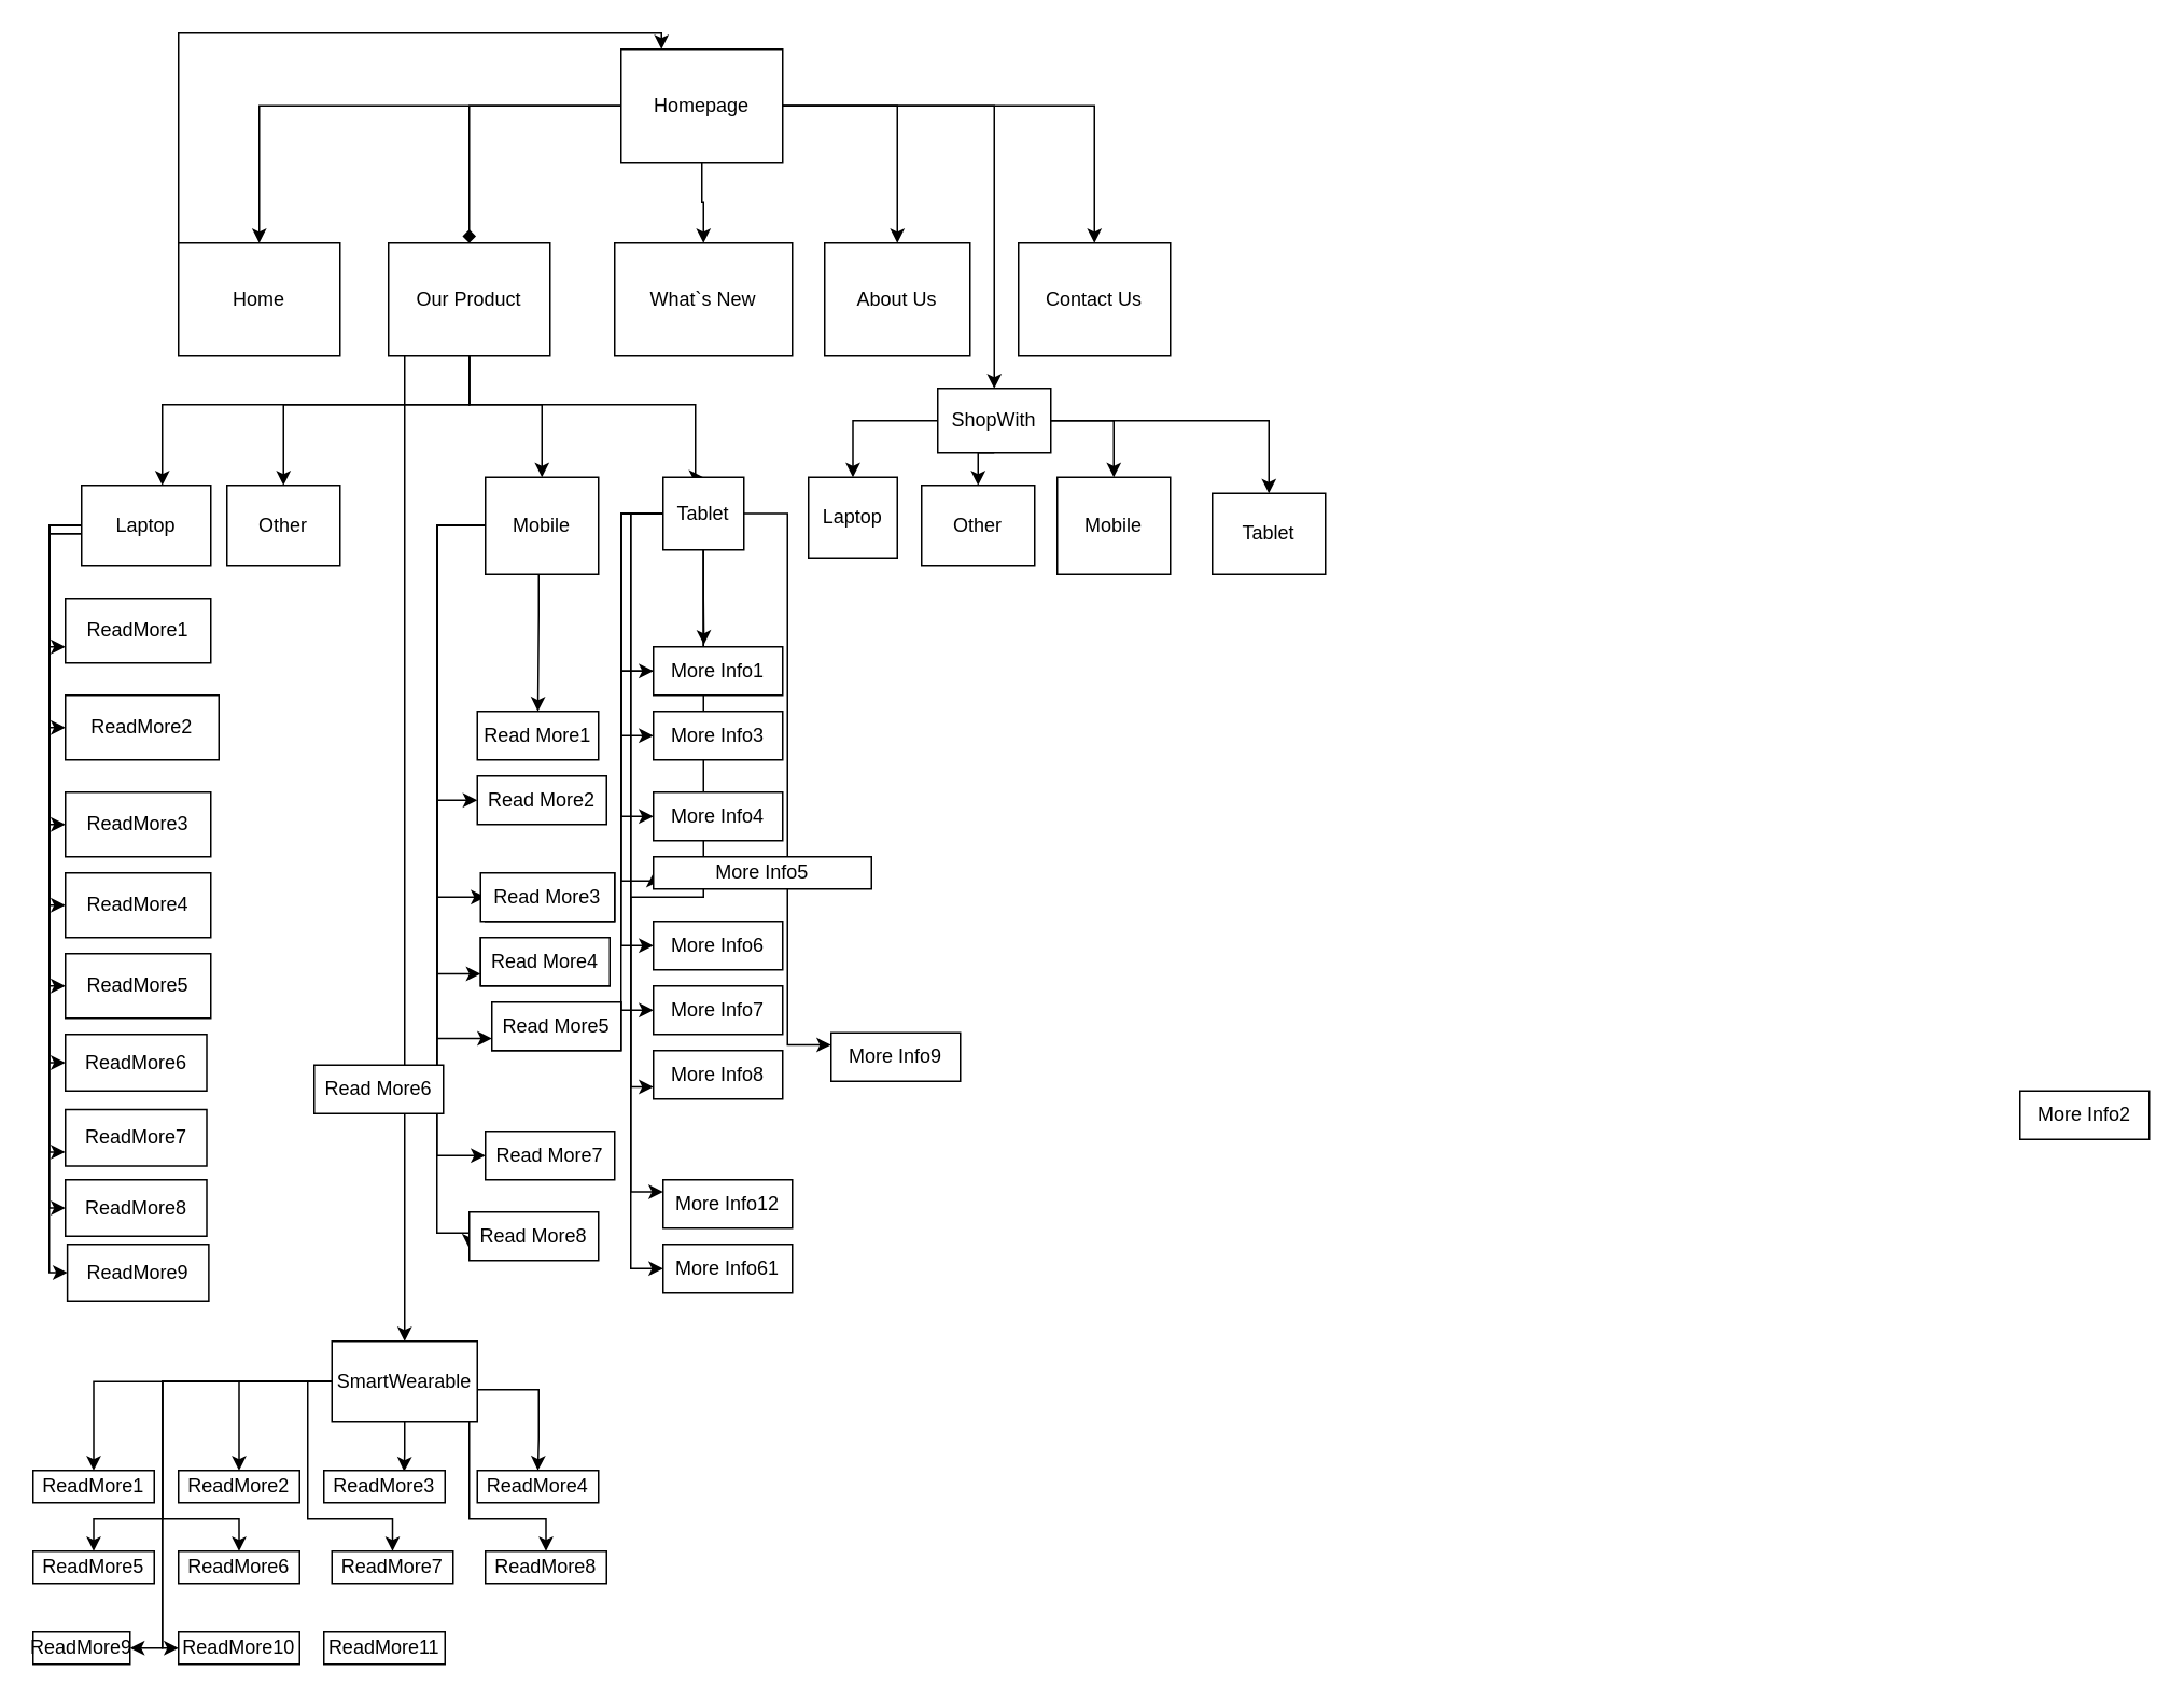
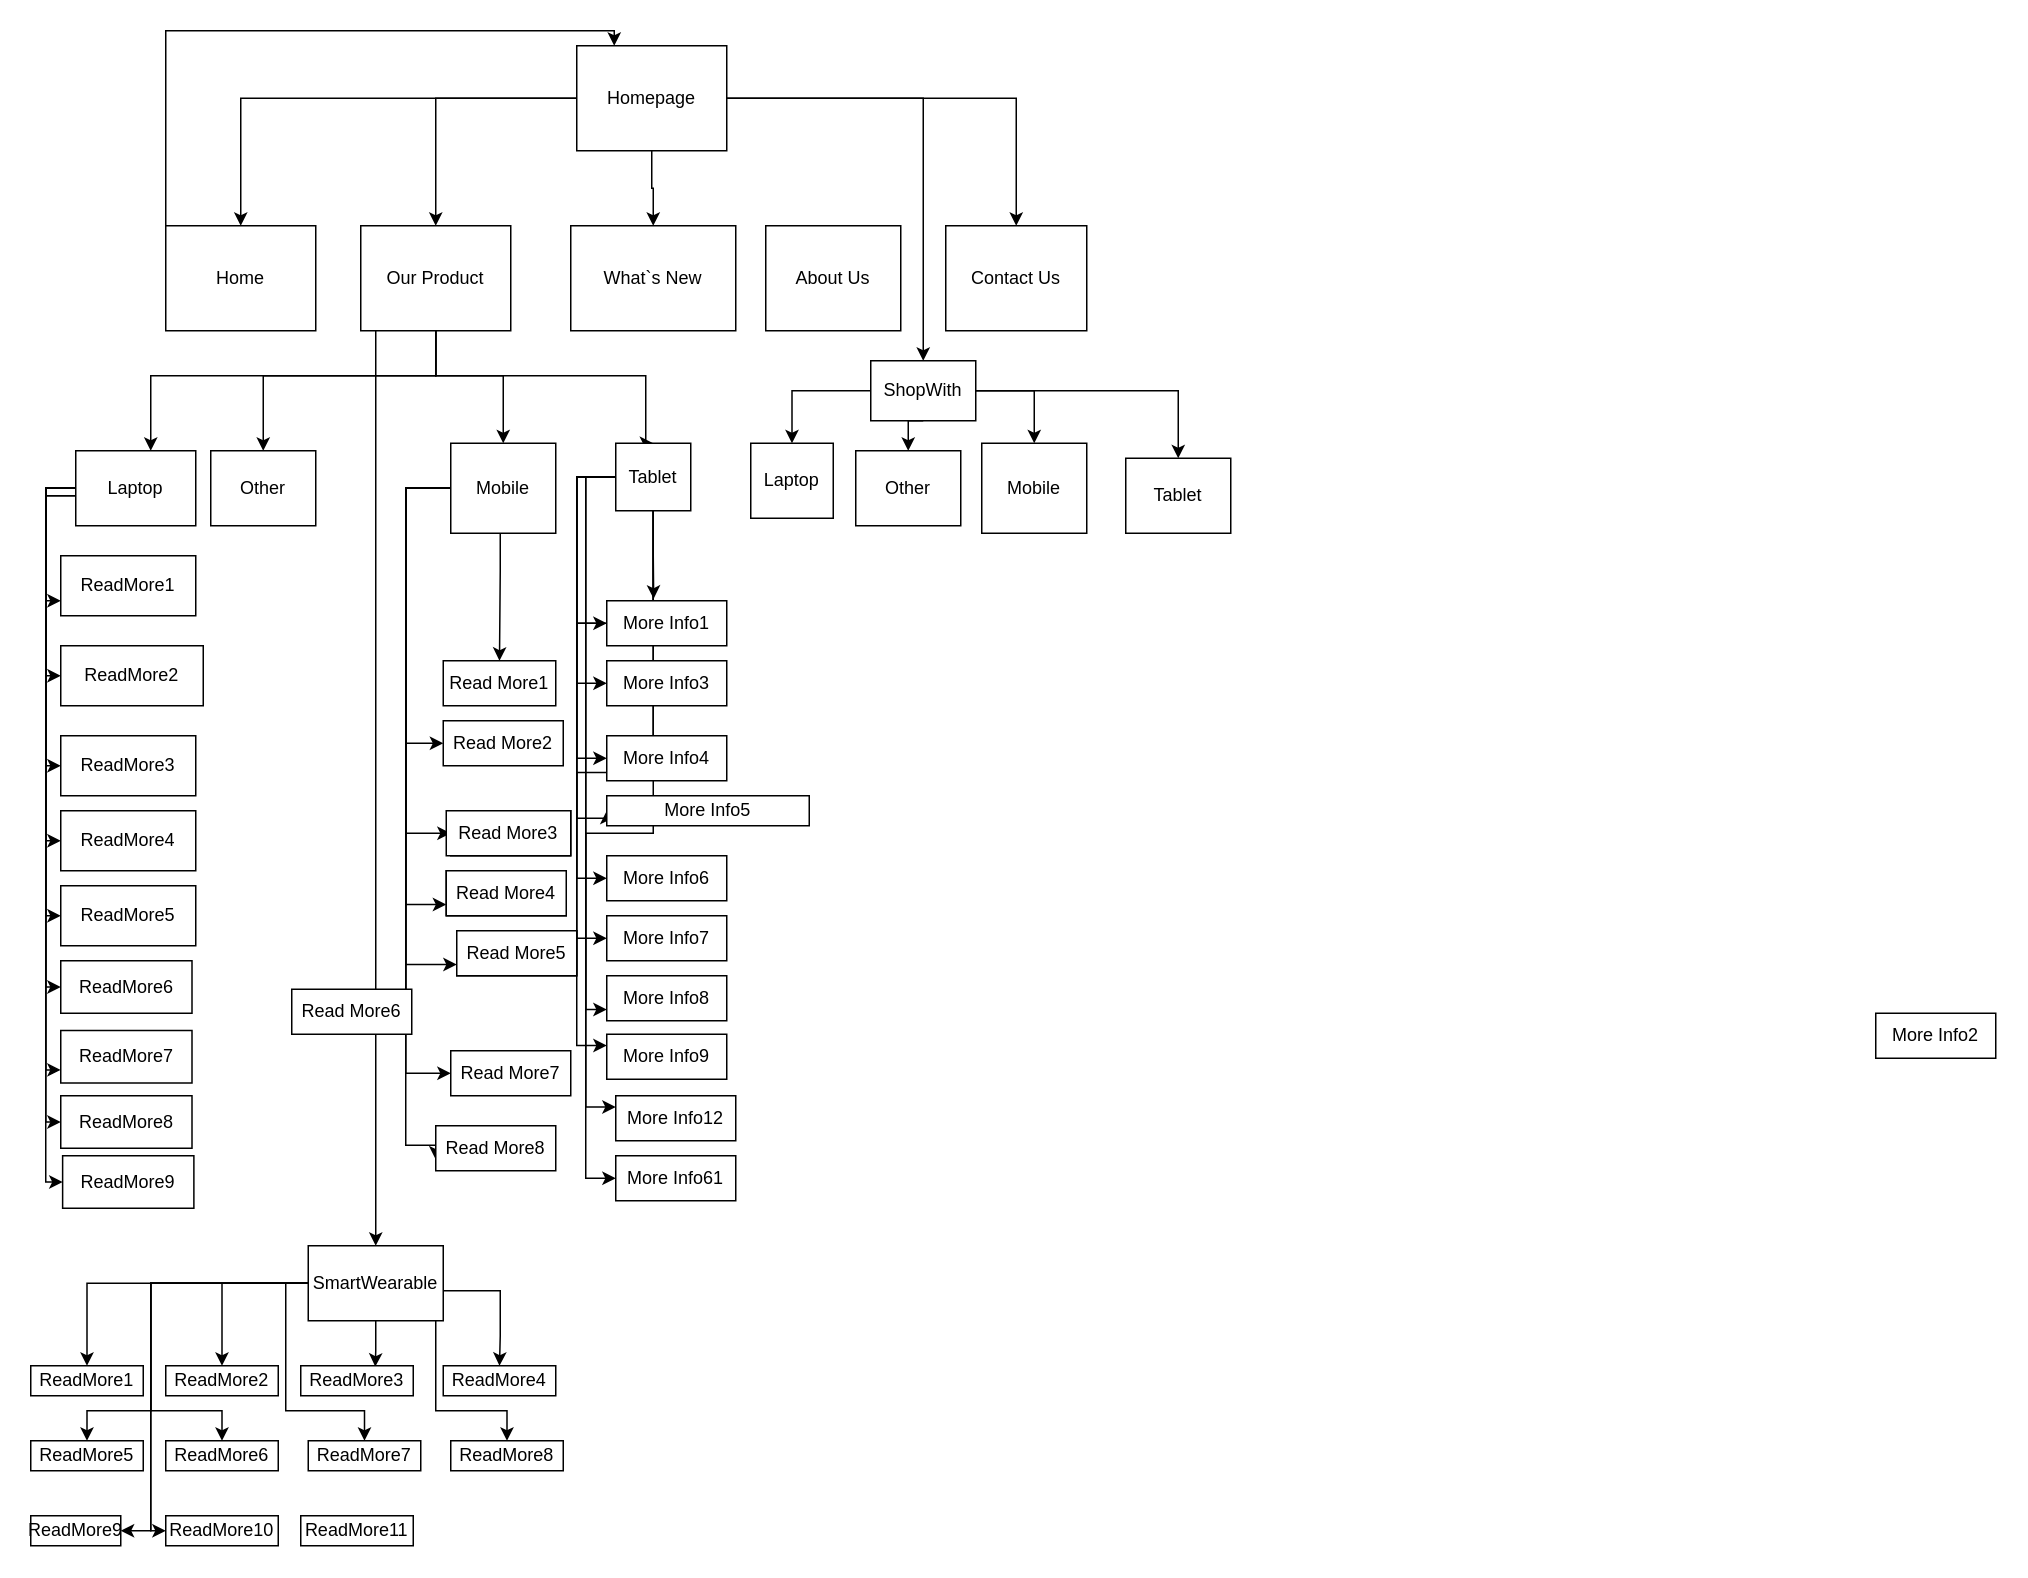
- <mxCell id="5" style="edgeStyle=orthogonalEdgeStyle;rounded=0;orthogonalLoop=1;jettySize=auto;html=1;entryX=0.5;entryY=0;entryDx=0;entryDy=0;" edge="1" parent="1" source="8" target="17"><mxGeometry relative="1" as="geometry" /></mxCell>
- <mxCell id="3" style="edgeStyle=orthogonalEdgeStyle;rounded=0;orthogonalLoop=1;jettySize=auto;html=1;entryX=0.5;entryY=0;entryDx=0;entryDy=0;endArrow=diamond;" edge="1" parent="1" source="8" target="16"><mxGeometry relative="1" as="geometry"><mxPoint x="320" y="65" as="targetPoint" /></mxGeometry></mxCell>
+ <mxCell id="3" style="edgeStyle=orthogonalEdgeStyle;rounded=0;orthogonalLoop=1;jettySize=auto;html=1;entryX=0.5;entryY=0;entryDx=0;entryDy=0;" edge="1" parent="1" source="8" target="16"><mxGeometry relative="1" as="geometry"><mxPoint x="320" y="65" as="targetPoint" /></mxGeometry></mxCell>
- <mxCell id="89" value="More Info9" style="rounded=0;whiteSpace=wrap;html=1;" vertex="1" parent="1"><mxGeometry x="514" y="639" width="80" height="30" as="geometry" /></mxCell>
+ <mxCell id="89" value="More Info9" style="rounded=0;whiteSpace=wrap;html=1;" vertex="1" parent="1"><mxGeometry x="404" y="689" width="80" height="30" as="geometry" /></mxCell>
